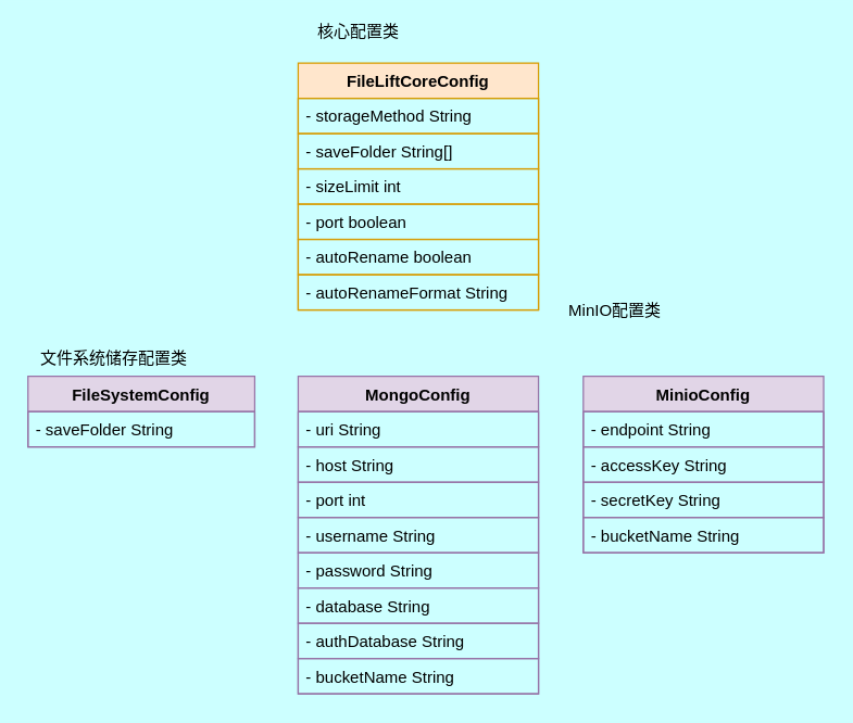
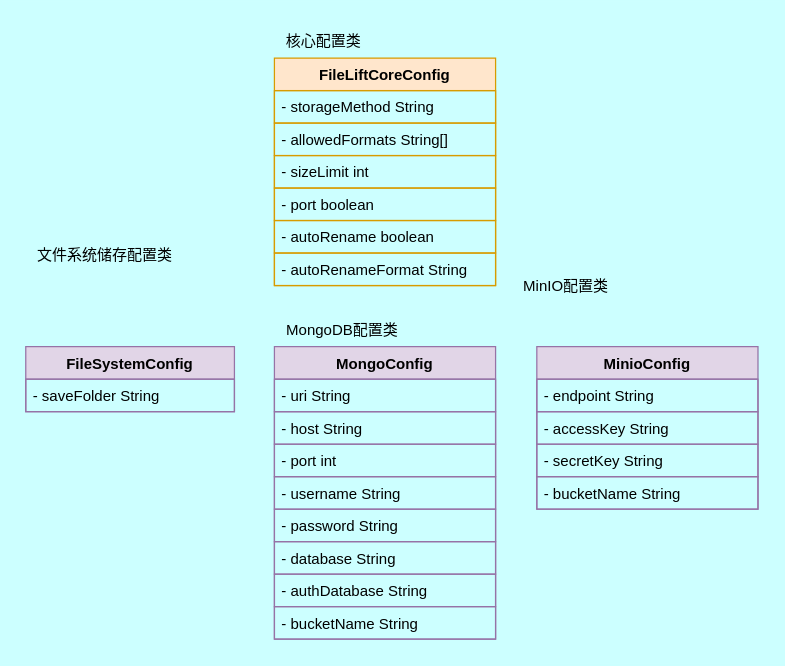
- <mxCell id="20" value="核心配置类" style="text;html=1;align=center;verticalAlign=middle;resizable=0;points=[];autosize=1;strokeColor=none;fillColor=none;" parent="1" vertex="1"><mxGeometry x="224" y="10" width="78" height="26" as="geometry" /></mxCell>
+ <mxCell id="20" value="核心配置类" style="text;html=1;align=center;verticalAlign=middle;resizable=0;points=[];autosize=1;strokeColor=none;fillColor=none;" parent="1" vertex="1"><mxGeometry x="219" y="20" width="78" height="26" as="geometry" /></mxCell>
- <mxCell id="4" value="- saveFolder String[]" style="text;strokeColor=#d79b00;fillColor=none;align=left;verticalAlign=top;spacingLeft=4;spacingRight=4;overflow=hidden;rotatable=0;points=[[0,0.5],[1,0.5]];portConstraint=eastwest;whiteSpace=wrap;html=1;" parent="2" vertex="1"><mxGeometry y="52" width="177" height="26" as="geometry" /></mxCell>
+ <mxCell id="4" value="- allowedFormats String[]" style="text;strokeColor=#d79b00;fillColor=none;align=left;verticalAlign=top;spacingLeft=4;spacingRight=4;overflow=hidden;rotatable=0;points=[[0,0.5],[1,0.5]];portConstraint=eastwest;whiteSpace=wrap;html=1;" parent="2" vertex="1"><mxGeometry y="52" width="177" height="26" as="geometry" /></mxCell>
- <mxCell id="22" value="文件系统储存配置类" style="text;html=1;align=center;verticalAlign=middle;resizable=0;points=[];autosize=1;strokeColor=none;fillColor=none;" parent="1" vertex="1"><mxGeometry x="20" y="251" width="126" height="26" as="geometry" /></mxCell>
+ <mxCell id="22" value="文件系统储存配置类" style="text;html=1;align=center;verticalAlign=middle;resizable=0;points=[];autosize=1;strokeColor=none;fillColor=none;" parent="1" vertex="1"><mxGeometry x="20" y="191" width="126" height="26" as="geometry" /></mxCell>
+ <mxCell id="21" value="MongoDB配置类" style="text;html=1;align=center;verticalAlign=middle;resizable=0;points=[];autosize=1;strokeColor=none;fillColor=none;" parent="1" vertex="1"><mxGeometry x="219" y="251" width="107" height="26" as="geometry" /></mxCell>
